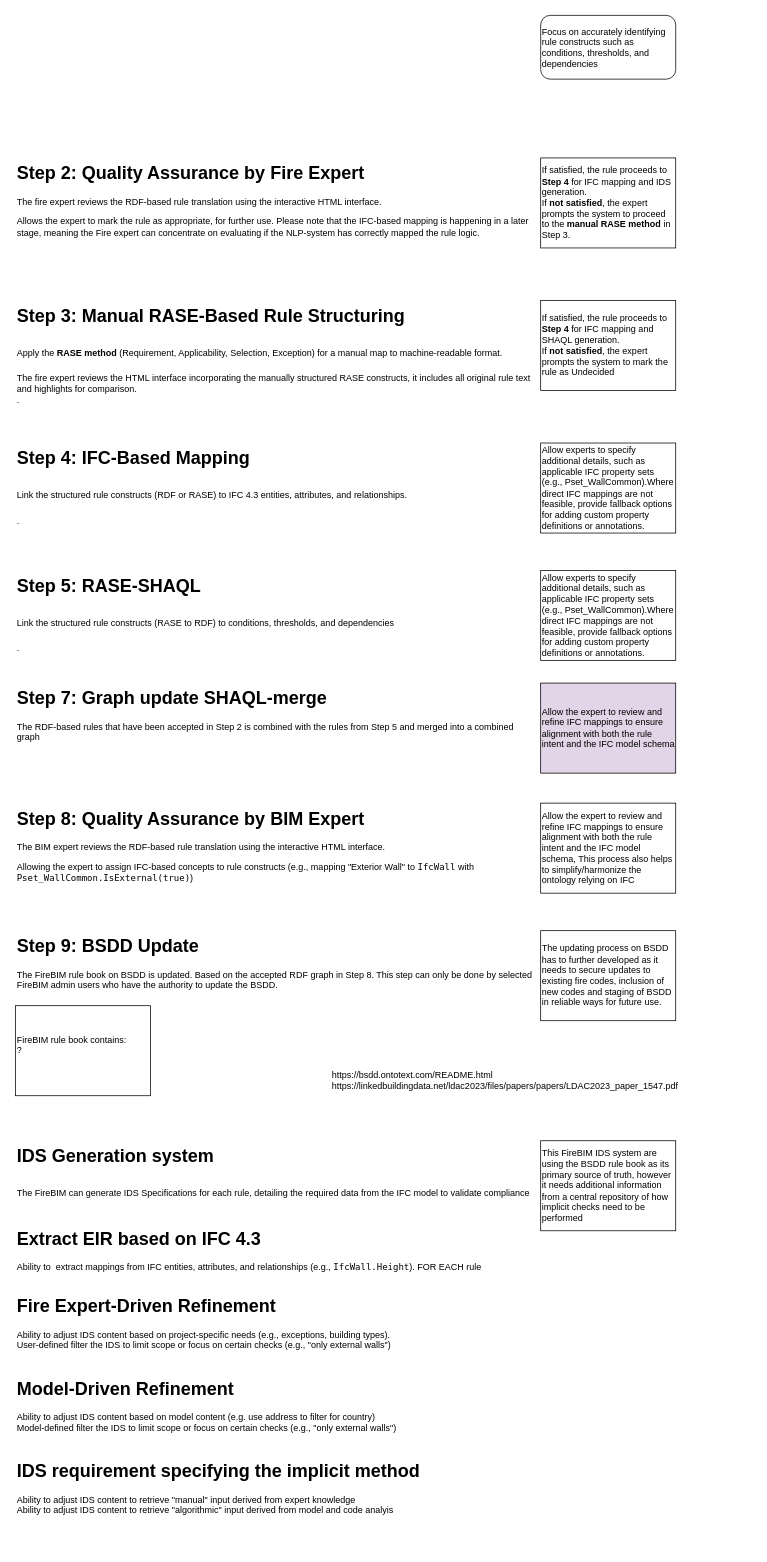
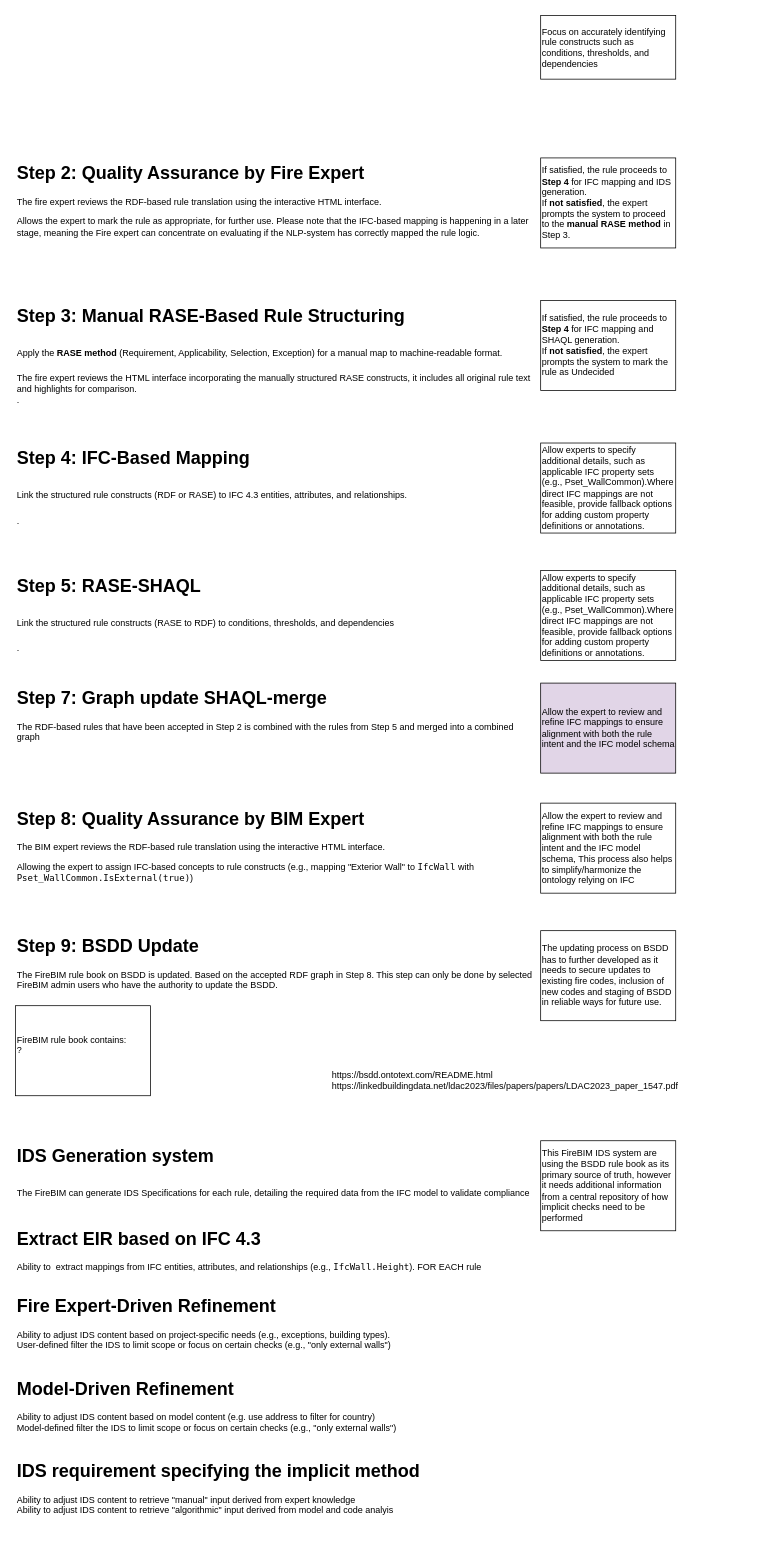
- <mxCell id="2" value="Focus on accurately identifying rule constructs such as conditions, thresholds, and dependencies" style="whiteSpace=wrap;html=1;align=left;rounded=1;" vertex="1" parent="1"><mxGeometry x="720" y="20" width="180" height="85" as="geometry" /></mxCell>
+ <mxCell id="2" value="Focus on accurately identifying rule constructs such as conditions, thresholds, and dependencies" style="rounded=0;whiteSpace=wrap;html=1;align=left;" vertex="1" parent="1"><mxGeometry x="720" y="20" width="180" height="85" as="geometry" /></mxCell>
